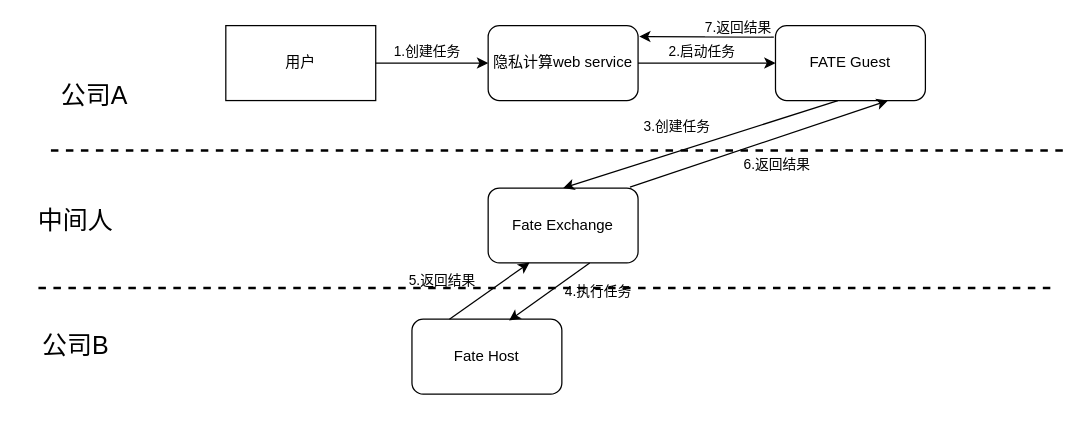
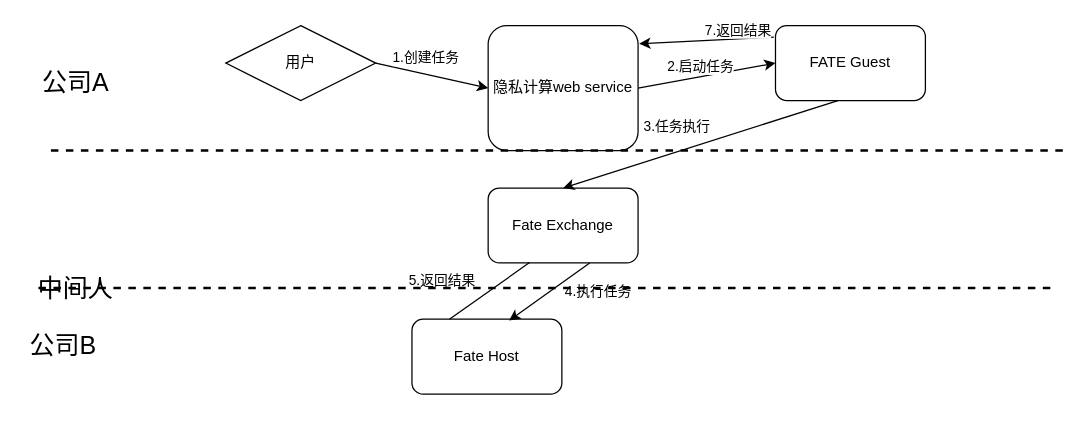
- <mxCell id="2" value="用户" style="rounded=0;whiteSpace=wrap;html=1;" vertex="1" parent="1"><mxGeometry x="180" y="20" width="120" height="60" as="geometry" /></mxCell>
+ <mxCell id="2" value="用户" style="rhombus;whiteSpace=wrap;html=1;" vertex="1" parent="1"><mxGeometry x="180" y="20" width="120" height="60" as="geometry" /></mxCell>
- <mxCell id="3" value="隐私计算web service" style="rounded=1;whiteSpace=wrap;html=1;" vertex="1" parent="1"><mxGeometry x="390" y="20" width="120" height="60" as="geometry" /></mxCell>
+ <mxCell id="3" value="隐私计算web service" style="rounded=1;whiteSpace=wrap;html=1;" vertex="1" parent="1"><mxGeometry x="390" y="20" width="120" height="100" as="geometry" /></mxCell>
- <mxCell id="23" value="&lt;font style=&quot;font-size: 20px;&quot;&gt;公司A&lt;/font&gt;" style="text;html=1;align=center;verticalAlign=middle;whiteSpace=wrap;rounded=0;" vertex="1" parent="1"><mxGeometry x="45" y="60" width="60" height="30" as="geometry" /></mxCell>
+ <mxCell id="23" value="&lt;font style=&quot;font-size: 20px;&quot;&gt;公司A&lt;/font&gt;" style="text;html=1;align=center;verticalAlign=middle;whiteSpace=wrap;rounded=0;" vertex="1" parent="1"><mxGeometry x="30" y="50" width="60" height="30" as="geometry" /></mxCell>
- <mxCell id="17" value="" style="endArrow=classic;html=1;rounded=0;entryX=0.75;entryY=1;entryDx=0;entryDy=0;exitX=0.946;exitY=-0.012;exitDx=0;exitDy=0;exitPerimeter=0;" edge="1" parent="1" source="5" target="4"><mxGeometry width="50" height="50" relative="1" as="geometry"><mxPoint x="660" y="200" as="sourcePoint" /><mxPoint x="500" y="150" as="targetPoint" /></mxGeometry></mxCell>
- <mxCell id="18" value="6.返回结果" style="edgeLabel;html=1;align=center;verticalAlign=middle;resizable=0;points=[];" vertex="1" connectable="0" parent="17"><mxGeometry x="-0.047" relative="1" as="geometry"><mxPoint x="18" y="14" as="offset" /></mxGeometry></mxCell>
- <mxCell id="12" value="3.创建任务" style="edgeLabel;html=1;align=center;verticalAlign=middle;resizable=0;points=[];" vertex="1" connectable="0" parent="1"><mxGeometry x="540" y="100" as="geometry" /></mxCell>
+ <mxCell id="12" value="3.任务执行" style="edgeLabel;html=1;align=center;verticalAlign=middle;resizable=0;points=[];" vertex="1" connectable="0" parent="1"><mxGeometry x="540" y="100" as="geometry" /></mxCell>
- <mxCell id="24" value="&lt;font style=&quot;font-size: 20px;&quot;&gt;中间人&lt;/font&gt;" style="text;html=1;align=center;verticalAlign=middle;whiteSpace=wrap;rounded=0;" vertex="1" parent="1"><mxGeometry x="20" y="160" width="80" height="30" as="geometry" /></mxCell>
+ <mxCell id="24" value="&lt;font style=&quot;font-size: 20px;&quot;&gt;中间人&lt;/font&gt;" style="text;html=1;align=center;verticalAlign=middle;whiteSpace=wrap;rounded=0;" vertex="1" parent="1"><mxGeometry x="20" y="215" width="80" height="30" as="geometry" /></mxCell>
- <mxCell id="15" value="" style="endArrow=classic;html=1;rounded=0;exitX=0.25;exitY=0;exitDx=0;exitDy=0;entryX=0.276;entryY=0.995;entryDx=0;entryDy=0;entryPerimeter=0;" edge="1" parent="1" source="6" target="5"><mxGeometry width="50" height="50" relative="1" as="geometry"><mxPoint x="460" y="220" as="sourcePoint" /><mxPoint x="459" y="291" as="targetPoint" /></mxGeometry></mxCell>
+ <mxCell id="15" value="" style="endArrow=none;html=1;rounded=0;exitX=0.25;exitY=0;exitDx=0;exitDy=0;entryX=0.276;entryY=0.995;entryDx=0;entryDy=0;entryPerimeter=0;" edge="1" parent="1" source="6" target="5"><mxGeometry width="50" height="50" relative="1" as="geometry"><mxPoint x="460" y="220" as="sourcePoint" /><mxPoint x="459" y="291" as="targetPoint" /></mxGeometry></mxCell>
- <mxCell id="25" value="&lt;font style=&quot;font-size: 20px;&quot;&gt;公司B&lt;/font&gt;" style="text;html=1;align=center;verticalAlign=middle;whiteSpace=wrap;rounded=0;" vertex="1" parent="1"><mxGeometry x="20" y="260" width="80" height="30" as="geometry" /></mxCell>
+ <mxCell id="25" value="&lt;font style=&quot;font-size: 20px;&quot;&gt;公司B&lt;/font&gt;" style="text;html=1;align=center;verticalAlign=middle;whiteSpace=wrap;rounded=0;" vertex="1" parent="1"><mxGeometry x="10" y="260" width="80" height="30" as="geometry" /></mxCell>
